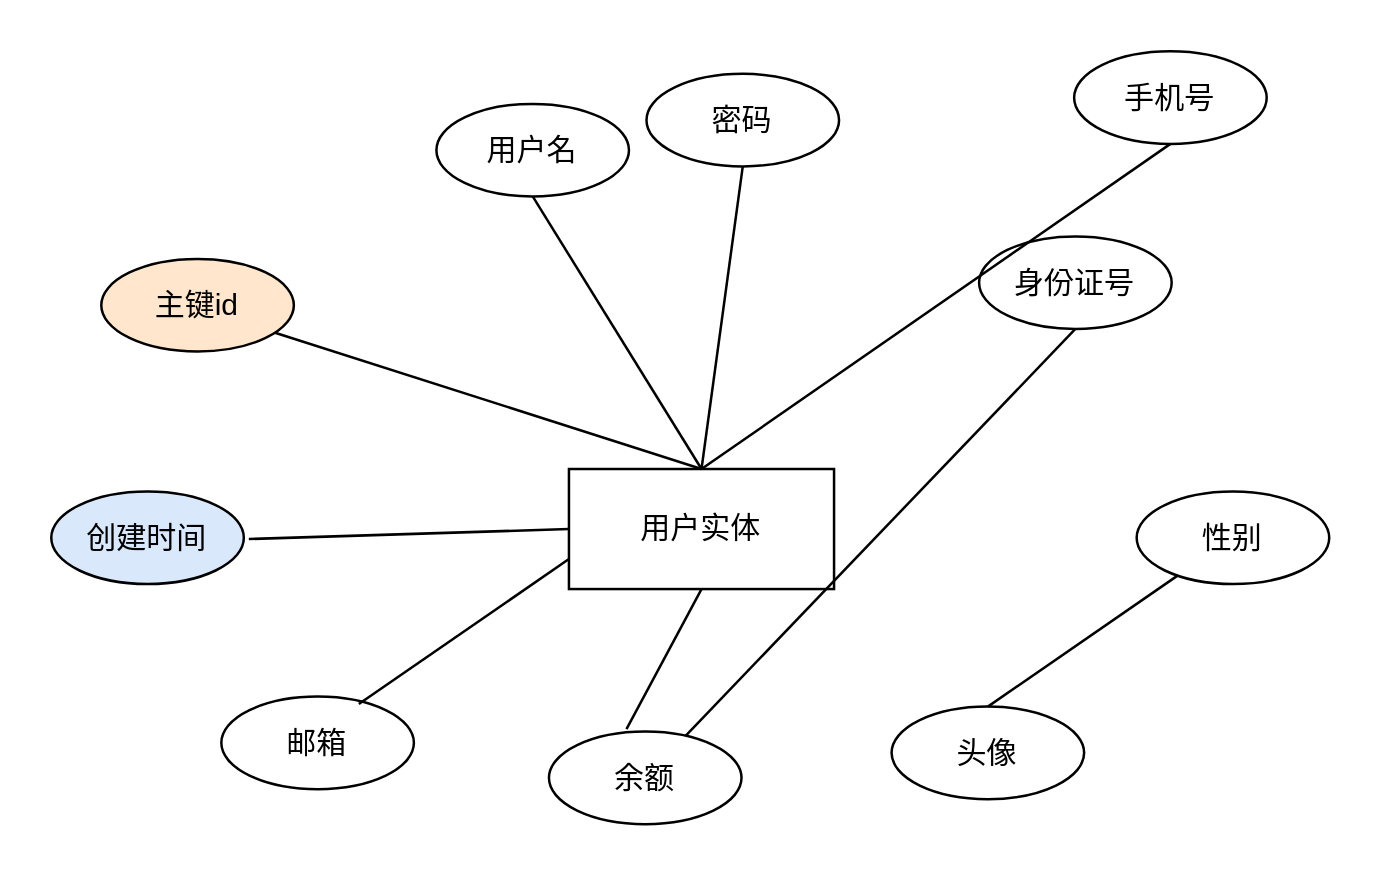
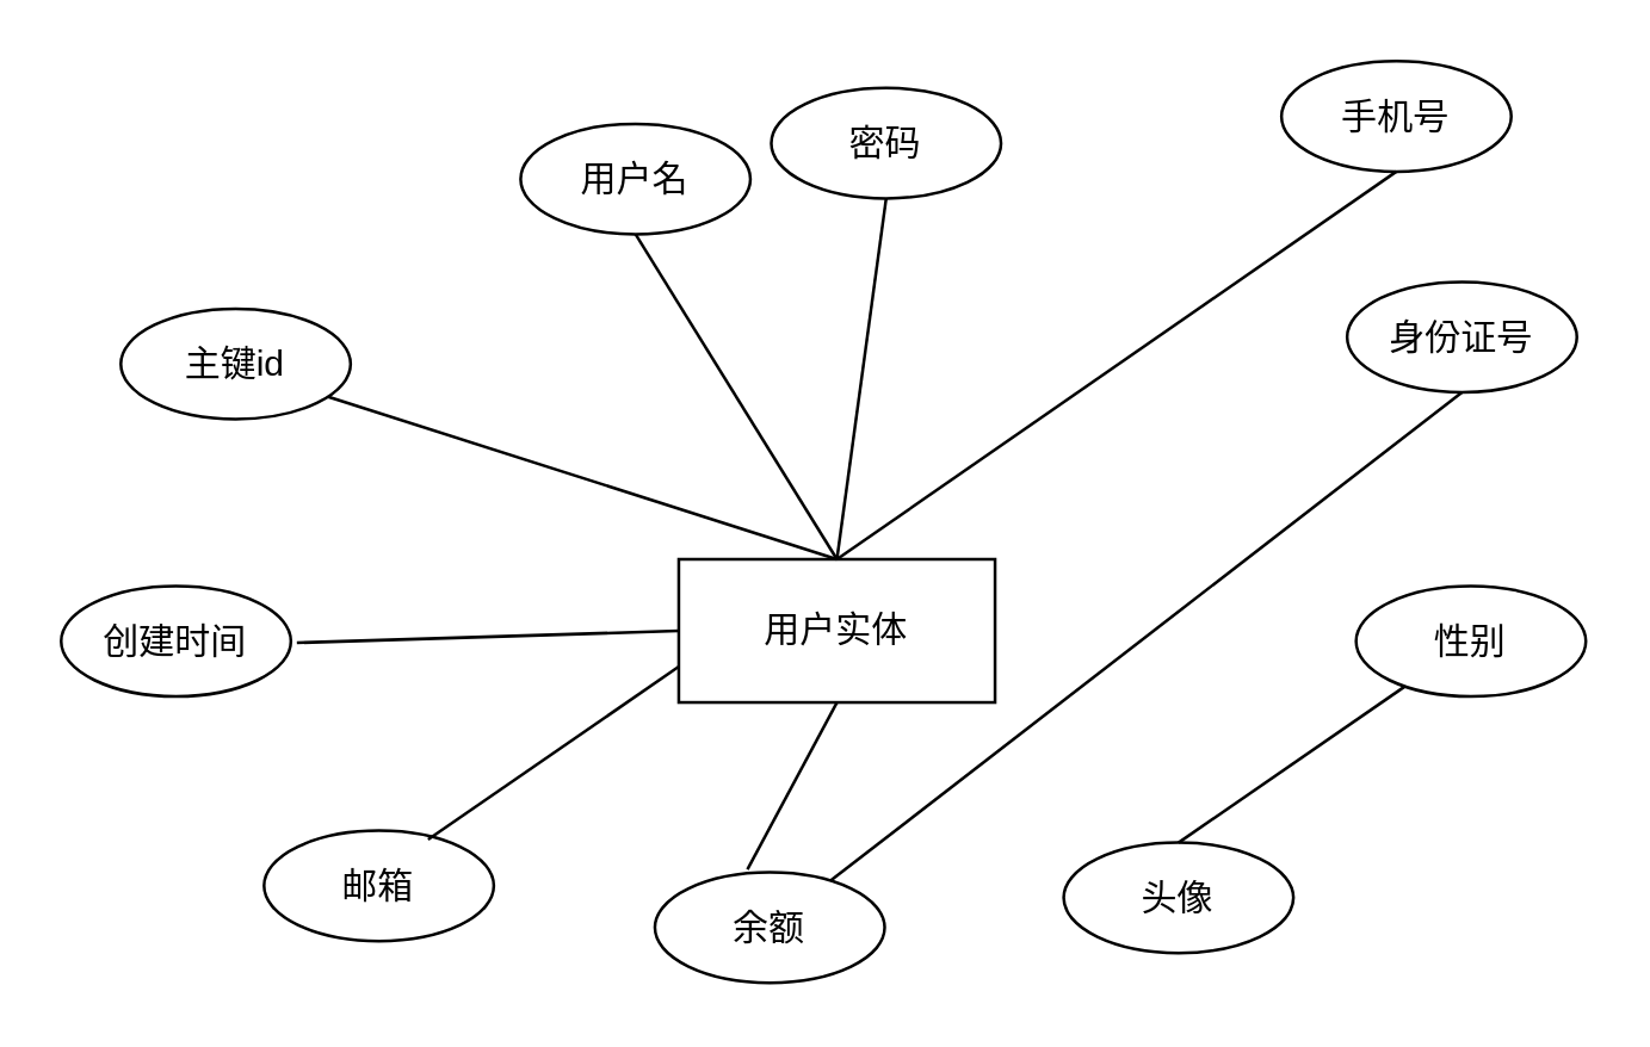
- <mxCell id="7" value="身份证号" style="ellipse;whiteSpace=wrap;html=1;" vertex="1" parent="1"><mxGeometry x="391" y="94" width="77" height="37" as="geometry" /></mxCell>
+ <mxCell id="7" value="身份证号" style="ellipse;whiteSpace=wrap;html=1;" vertex="1" parent="1"><mxGeometry x="451" y="94" width="77" height="37" as="geometry" /></mxCell>
- <mxCell id="4" value="主键id" style="ellipse;whiteSpace=wrap;html=1;fillColor=#ffe6cc;" vertex="1" parent="1"><mxGeometry x="40" y="103" width="77" height="37" as="geometry" /></mxCell>
+ <mxCell id="4" value="主键id" style="ellipse;whiteSpace=wrap;html=1;" vertex="1" parent="1"><mxGeometry x="40" y="103" width="77" height="37" as="geometry" /></mxCell>
- <mxCell id="12" value="创建时间" style="ellipse;whiteSpace=wrap;html=1;fillColor=#dae8fc;" vertex="1" parent="1"><mxGeometry x="20" y="196" width="77" height="37" as="geometry" /></mxCell>
+ <mxCell id="12" value="创建时间" style="ellipse;whiteSpace=wrap;html=1;" vertex="1" parent="1"><mxGeometry x="20" y="196" width="77" height="37" as="geometry" /></mxCell>
